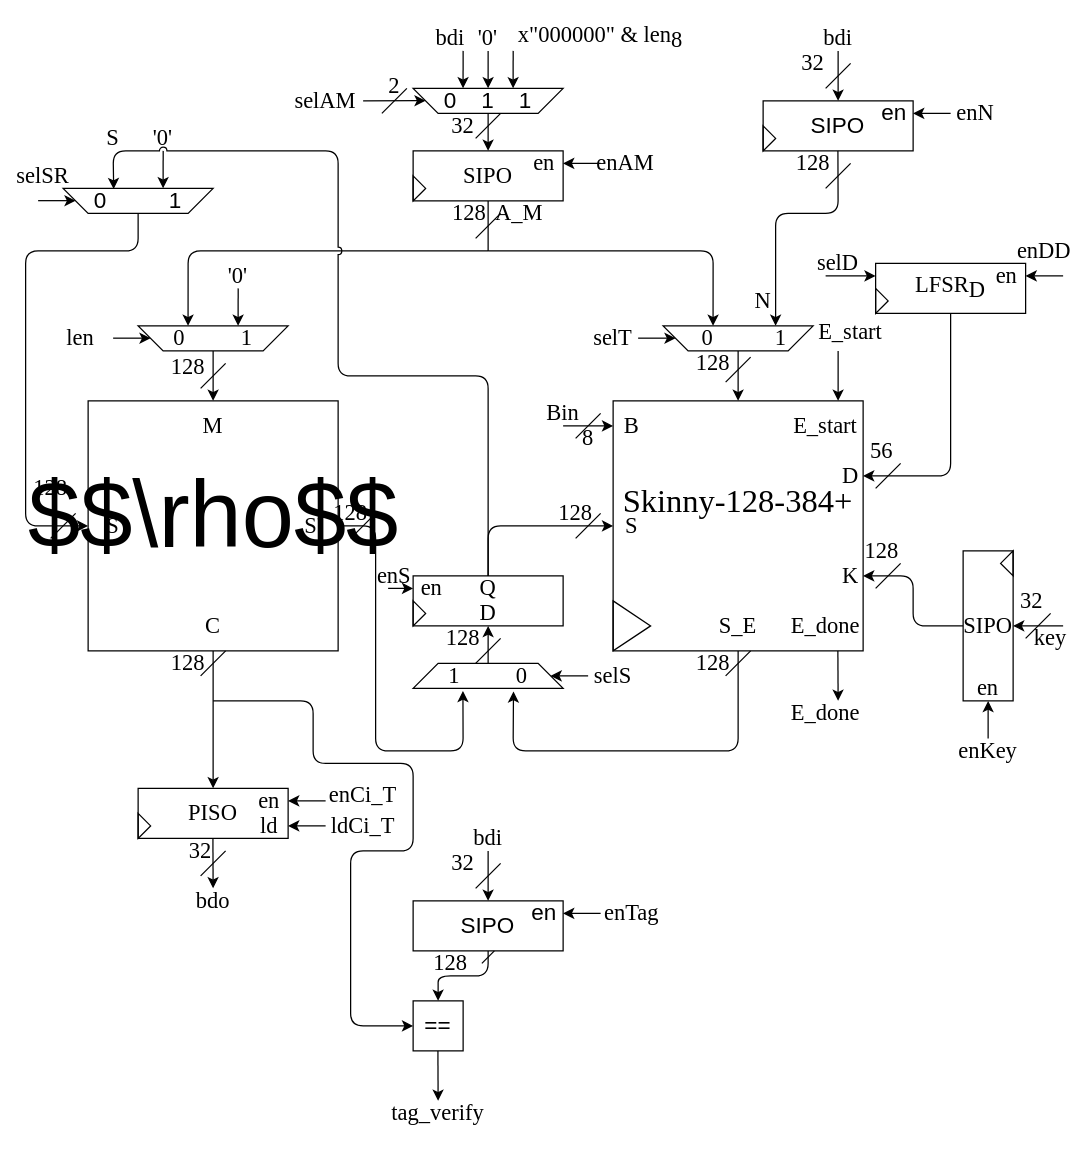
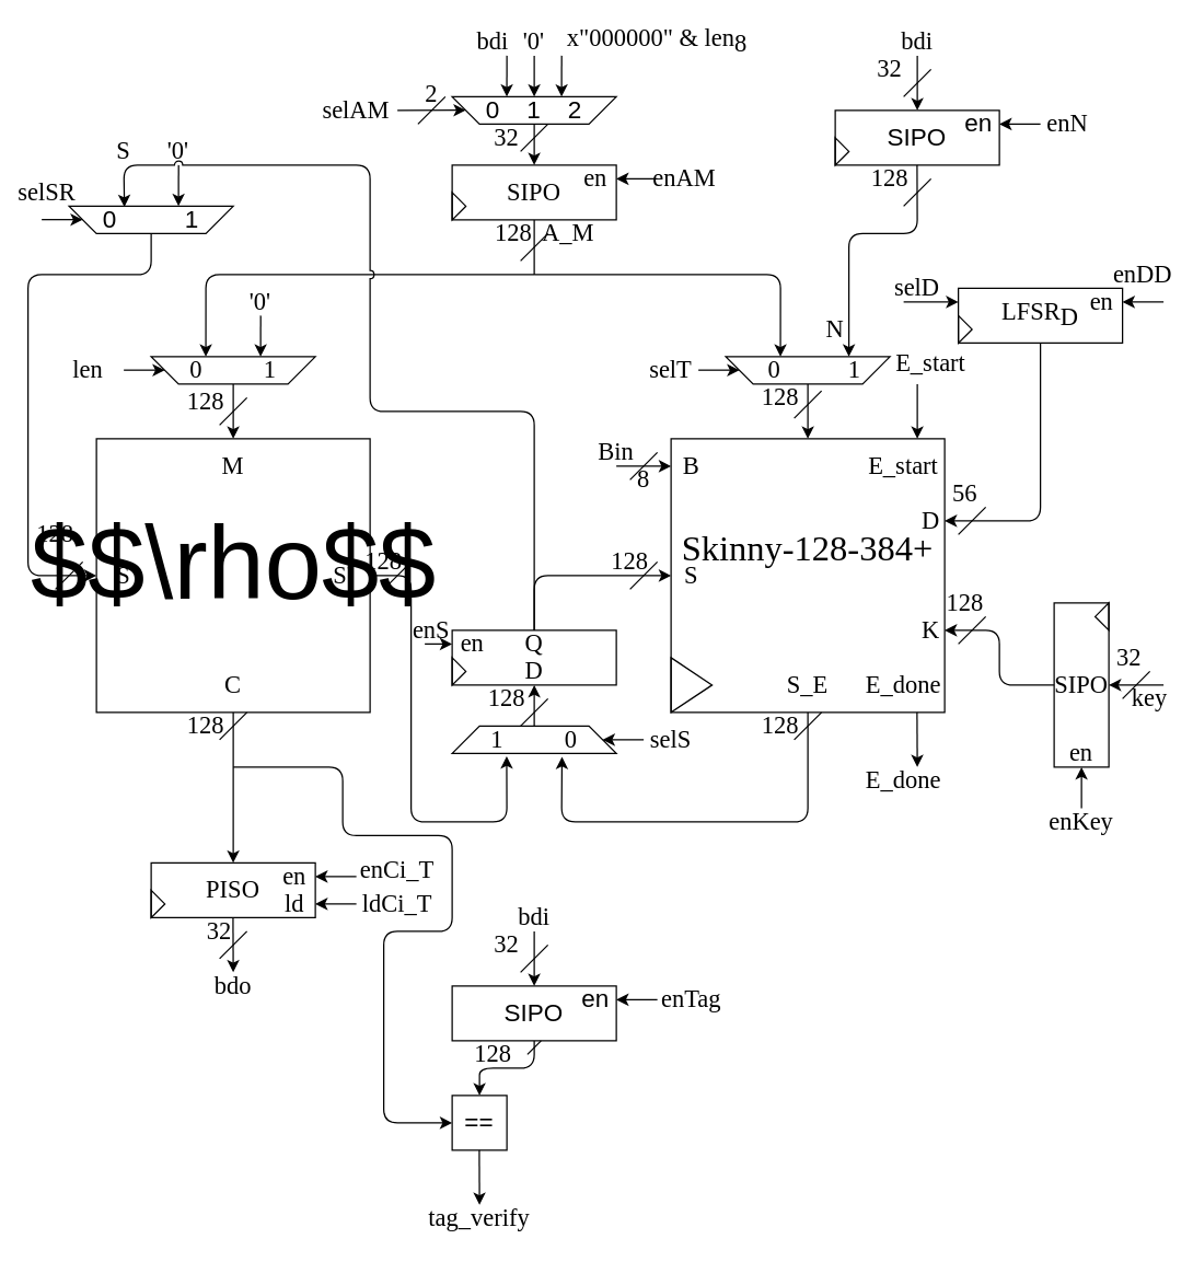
- <mxCell id="136" value="0&amp;nbsp;&amp;nbsp;&amp;nbsp; 1&amp;nbsp;&amp;nbsp;&amp;nbsp; 1" style="text;html=1;strokeColor=none;fillColor=none;align=center;verticalAlign=middle;whiteSpace=wrap;rounded=0;fontFamily=Helvetica;fontSize=18;" parent="1" vertex="1"><mxGeometry x="350" y="75" width="80" height="10" as="geometry" /></mxCell>
+ <mxCell id="136" value="0&amp;nbsp;&amp;nbsp;&amp;nbsp; 1&amp;nbsp;&amp;nbsp;&amp;nbsp; 2" style="text;html=1;strokeColor=none;fillColor=none;align=center;verticalAlign=middle;whiteSpace=wrap;rounded=0;fontFamily=Helvetica;fontSize=18;" parent="1" vertex="1"><mxGeometry x="350" y="75" width="80" height="10" as="geometry" /></mxCell>
